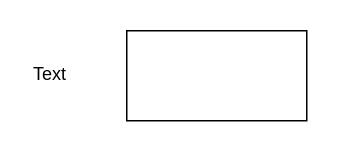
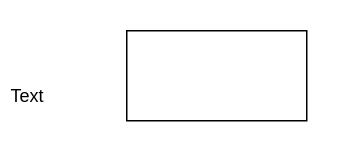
- <mxCell id="3" value="Text" style="text;html=1;resizable=0;points=[];autosize=1;align=left;verticalAlign=top;spacingTop=-4;" vertex="1" parent="1"><mxGeometry x="20" y="39" width="40" height="20" as="geometry" /></mxCell>
+ <mxCell id="3" value="Text" style="text;html=1;resizable=0;points=[];autosize=1;align=left;verticalAlign=top;spacingTop=-4;" vertex="1" parent="1"><mxGeometry x="5" y="54" width="40" height="20" as="geometry" /></mxCell>
